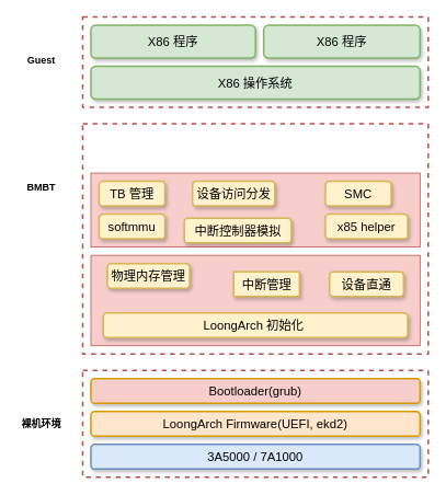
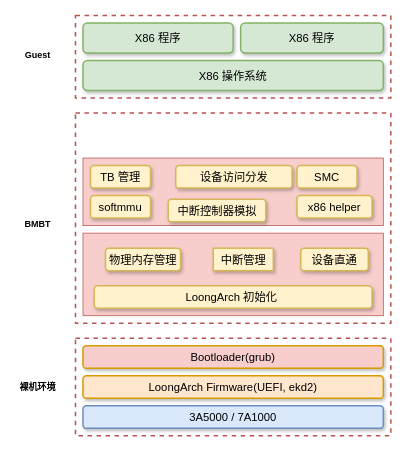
- <mxCell id="25" value="BMBT" style="text;html=1;strokeColor=none;fillColor=none;align=center;verticalAlign=middle;whiteSpace=wrap;rounded=0;dashed=1;fontStyle=1" parent="1" vertex="1"><mxGeometry x="20" y="190" width="60" height="75" as="geometry" /></mxCell>
+ <mxCell id="25" value="BMBT" style="text;html=1;strokeColor=none;fillColor=none;align=center;verticalAlign=middle;whiteSpace=wrap;rounded=0;dashed=1;fontStyle=1" parent="1" vertex="1"><mxGeometry x="20" y="260" width="60" height="75" as="geometry" /></mxCell>
- <mxCell id="15" value="设备访问分发" style="rounded=1;whiteSpace=wrap;html=1;fillColor=#fff2cc;strokeColor=#d6b656;glass=0;shadow=1;sketch=0;fontSize=15;gradientColor=none;strokeWidth=2;" parent="1" vertex="1"><mxGeometry x="233.5" y="220" width="100" height="30" as="geometry" /></mxCell>
+ <mxCell id="15" value="设备访问分发" style="rounded=1;whiteSpace=wrap;html=1;fillColor=#fff2cc;strokeColor=#d6b656;glass=0;shadow=1;sketch=0;fontSize=15;gradientColor=none;strokeWidth=2;" parent="1" vertex="1"><mxGeometry x="233.5" y="220" width="155" height="30" as="geometry" /></mxCell>
- <mxCell id="12" value="x85 helper" style="rounded=1;whiteSpace=wrap;html=1;fillColor=#fff2cc;strokeColor=#d6b656;glass=0;shadow=1;sketch=0;fontSize=15;gradientColor=none;strokeWidth=2;" parent="1" vertex="1"><mxGeometry x="395" y="260" width="100" height="30" as="geometry" /></mxCell>
+ <mxCell id="12" value="x86 helper" style="rounded=1;whiteSpace=wrap;html=1;fillColor=#fff2cc;strokeColor=#d6b656;glass=0;shadow=1;sketch=0;fontSize=15;gradientColor=none;strokeWidth=2;" parent="1" vertex="1"><mxGeometry x="395" y="260" width="100" height="30" as="geometry" /></mxCell>
- <mxCell id="7" value="物理内存管理" style="rounded=1;whiteSpace=wrap;html=1;fillColor=#fff2cc;strokeColor=#d6b656;glass=0;shadow=1;sketch=0;fontSize=15;gradientColor=none;strokeWidth=2;" parent="1" vertex="1"><mxGeometry x="130" y="320" width="100" height="30" as="geometry" /></mxCell>
+ <mxCell id="7" value="物理内存管理" style="rounded=1;whiteSpace=wrap;html=1;fillColor=#fff2cc;strokeColor=#d6b656;glass=0;shadow=1;sketch=0;fontSize=15;gradientColor=none;strokeWidth=2;" parent="1" vertex="1"><mxGeometry x="140" y="330" width="100" height="30" as="geometry" /></mxCell>
